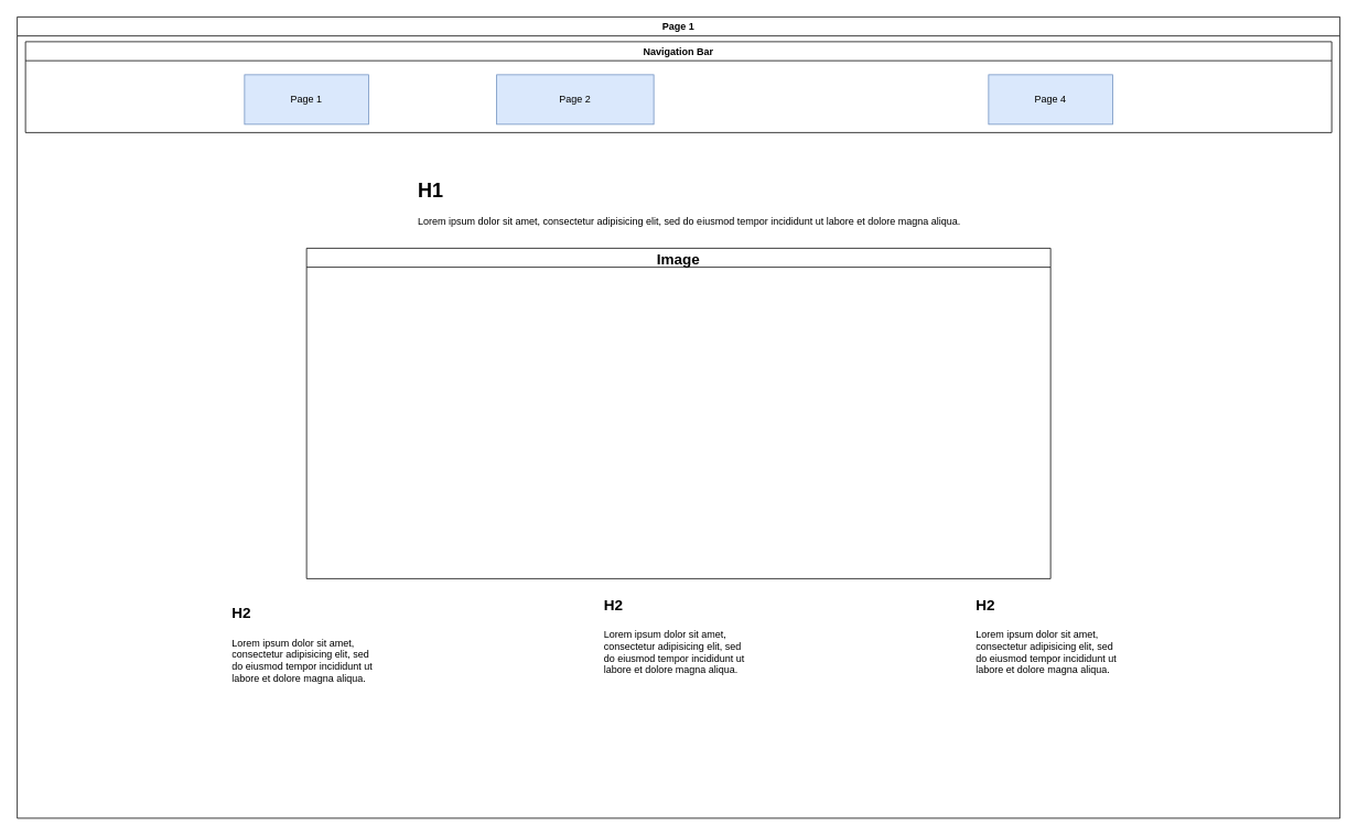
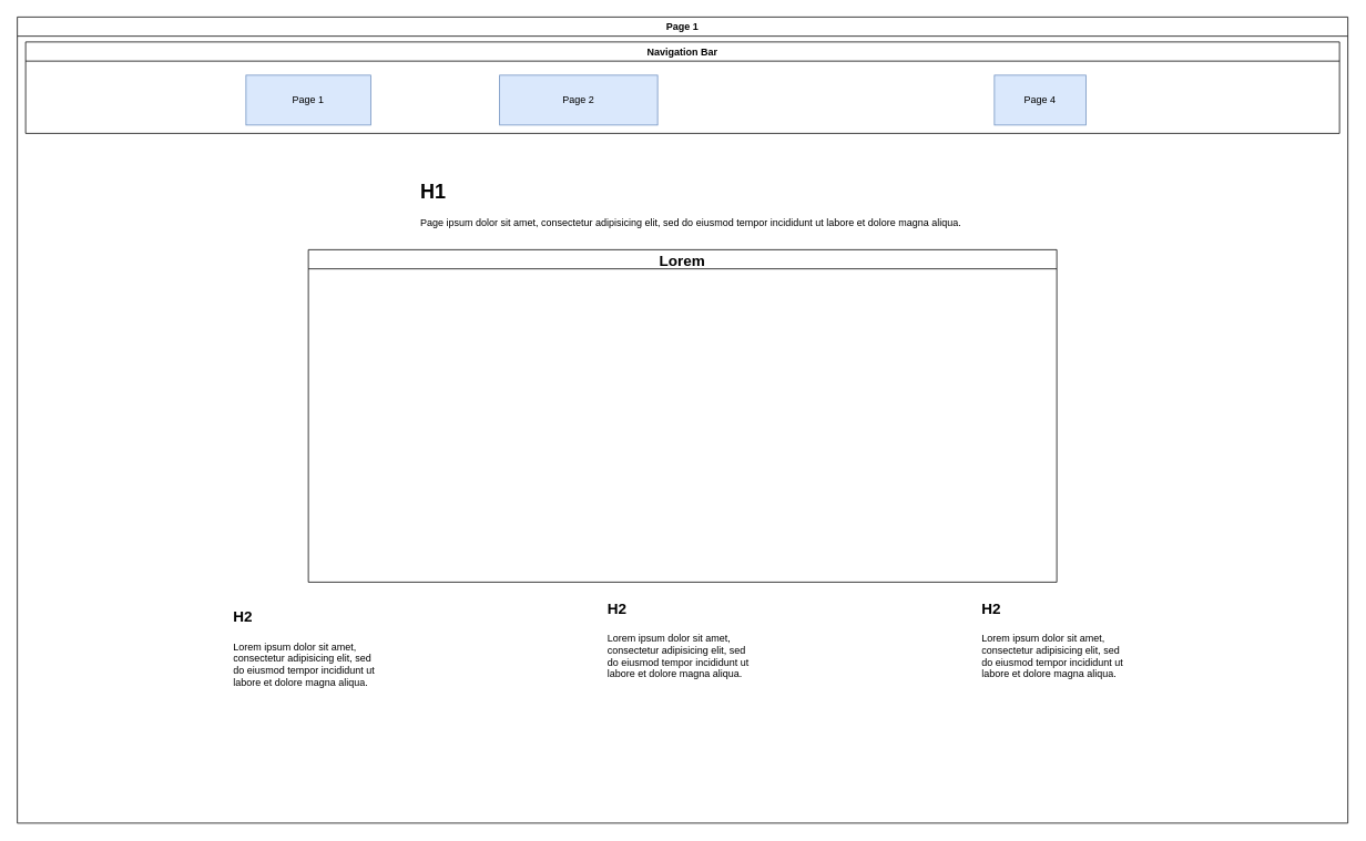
- <mxCell id="6" value="Page 4" style="rounded=0;whiteSpace=wrap;html=1;fillColor=#dae8fc;strokeColor=#6c8ebf;" parent="3" vertex="1"><mxGeometry x="1165" y="40" width="150" height="60" as="geometry" /></mxCell>
+ <mxCell id="6" value="Page 4" style="rounded=0;whiteSpace=wrap;html=1;fillColor=#dae8fc;strokeColor=#6c8ebf;" parent="3" vertex="1"><mxGeometry x="1165" y="40" width="110" height="60" as="geometry" /></mxCell>
- <mxCell id="7" value="&lt;h1&gt;H1&lt;/h1&gt;&lt;p&gt;Lorem ipsum dolor sit amet, consectetur adipisicing elit, sed do eiusmod tempor incididunt ut labore et dolore magna aliqua.&lt;/p&gt;" style="text;html=1;strokeColor=none;fillColor=none;spacing=5;spacingTop=-20;whiteSpace=wrap;overflow=hidden;rounded=0;" parent="2" vertex="1"><mxGeometry x="480" y="190" width="670" height="120" as="geometry" /></mxCell>
+ <mxCell id="7" value="&lt;h1&gt;H1&lt;/h1&gt;&lt;p&gt;Page ipsum dolor sit amet, consectetur adipisicing elit, sed do eiusmod tempor incididunt ut labore et dolore magna aliqua.&lt;/p&gt;" style="text;html=1;strokeColor=none;fillColor=none;spacing=5;spacingTop=-20;whiteSpace=wrap;overflow=hidden;rounded=0;" parent="2" vertex="1"><mxGeometry x="480" y="190" width="670" height="120" as="geometry" /></mxCell>
- <mxCell id="11" value="Image" style="swimlane;fontSize=18;" parent="2" vertex="1"><mxGeometry x="350" y="280" width="900" height="400" as="geometry" /></mxCell>
+ <mxCell id="11" value="Lorem" style="swimlane;fontSize=18;" parent="2" vertex="1"><mxGeometry x="350" y="280" width="900" height="400" as="geometry" /></mxCell>
